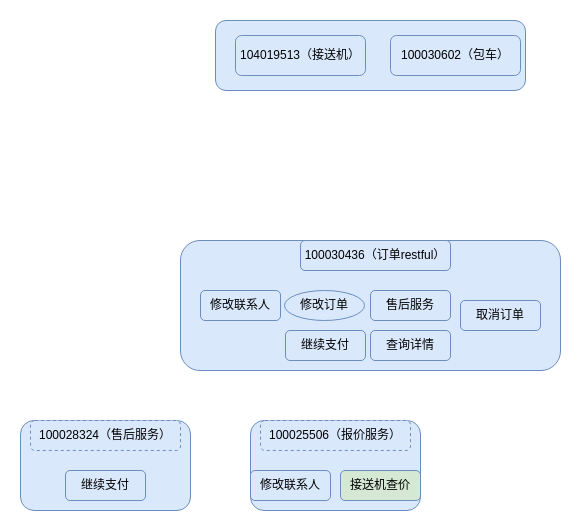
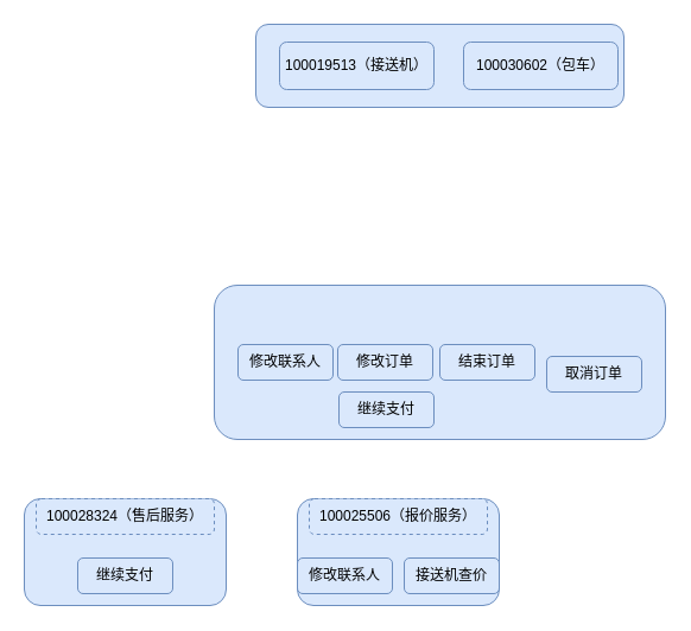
- <mxCell id="3" value="104019513（接送机）" style="rounded=1;whiteSpace=wrap;html=1;fillColor=#dae8fc;strokeColor=#6c8ebf;" vertex="1" parent="1"><mxGeometry x="235" y="35" width="130" height="40" as="geometry" /></mxCell>
+ <mxCell id="3" value="100019513（接送机）" style="rounded=1;whiteSpace=wrap;html=1;fillColor=#dae8fc;strokeColor=#6c8ebf;" vertex="1" parent="1"><mxGeometry x="235" y="35" width="130" height="40" as="geometry" /></mxCell>
- <mxCell id="6" value="100030436（订单restful）" style="rounded=1;whiteSpace=wrap;html=1;fillColor=#dae8fc;strokeColor=#6c8ebf;" vertex="1" parent="1"><mxGeometry x="300" y="240" width="150" height="30" as="geometry" /></mxCell>
- <mxCell id="8" value="修改订单" style="ellipse;whiteSpace=wrap;html=1;fillColor=#dae8fc;strokeColor=#6c8ebf;" vertex="1" parent="1"><mxGeometry x="284" y="290" width="80" height="30" as="geometry" /></mxCell>
+ <mxCell id="8" value="修改订单" style="rounded=1;whiteSpace=wrap;html=1;fillColor=#dae8fc;strokeColor=#6c8ebf;" vertex="1" parent="1"><mxGeometry x="284" y="290" width="80" height="30" as="geometry" /></mxCell>
- <mxCell id="9" value="售后服务" style="rounded=1;whiteSpace=wrap;html=1;fillColor=#dae8fc;strokeColor=#6c8ebf;" vertex="1" parent="1"><mxGeometry x="370" y="290" width="80" height="30" as="geometry" /></mxCell>
+ <mxCell id="9" value="结束订单" style="rounded=1;whiteSpace=wrap;html=1;fillColor=#dae8fc;strokeColor=#6c8ebf;" vertex="1" parent="1"><mxGeometry x="370" y="290" width="80" height="30" as="geometry" /></mxCell>
- <mxCell id="12" value="查询详情" style="rounded=1;whiteSpace=wrap;html=1;fillColor=#dae8fc;strokeColor=#6c8ebf;" vertex="1" parent="1"><mxGeometry x="370" y="330" width="80" height="30" as="geometry" /></mxCell>
- <mxCell id="19" value="接送机查价" style="rounded=1;whiteSpace=wrap;html=1;fillColor=#d5e8d4;strokeColor=#6c8ebf;" vertex="1" parent="1"><mxGeometry x="340" y="470" width="80" height="30" as="geometry" /></mxCell>
+ <mxCell id="19" value="接送机查价" style="rounded=1;whiteSpace=wrap;html=1;fillColor=#dae8fc;strokeColor=#6c8ebf;" vertex="1" parent="1"><mxGeometry x="340" y="470" width="80" height="30" as="geometry" /></mxCell>
